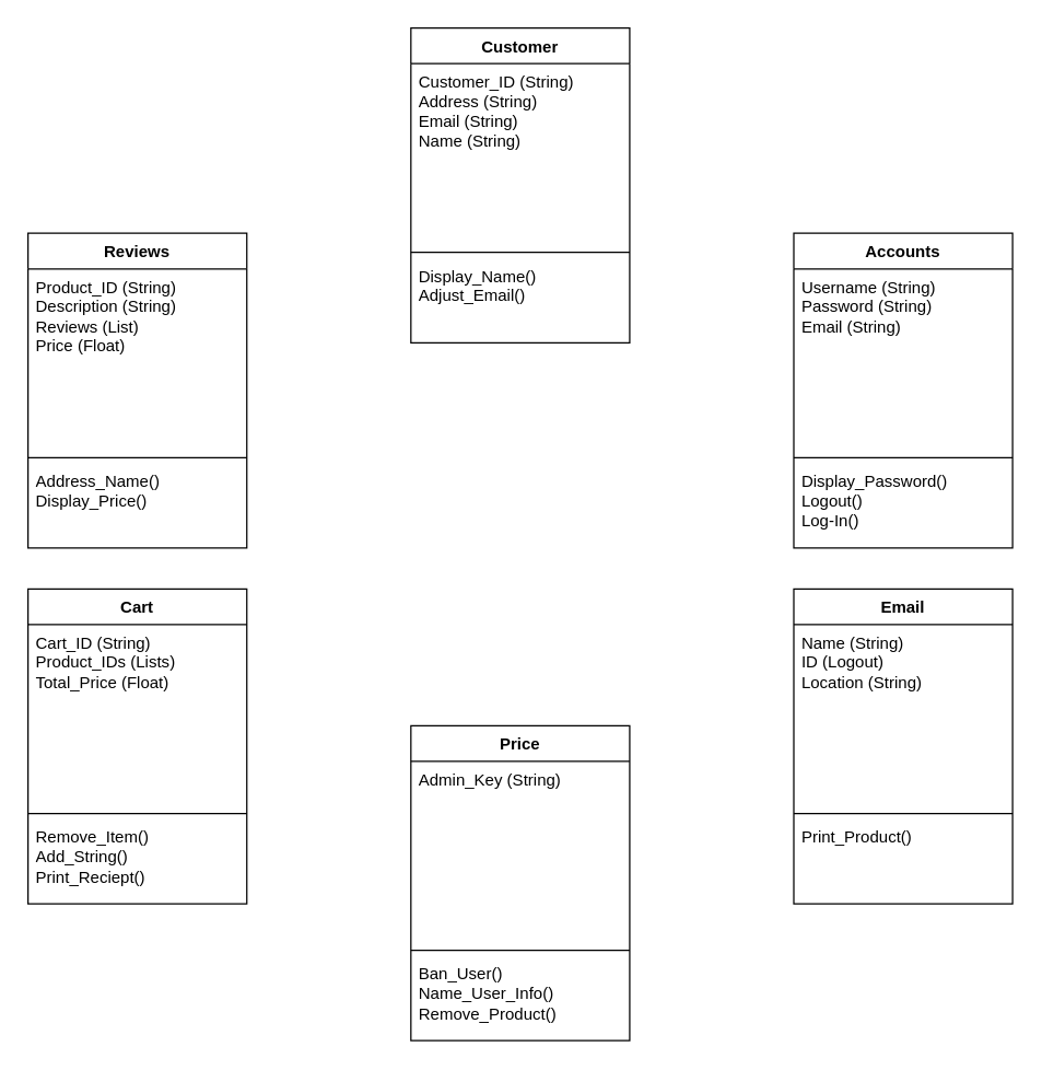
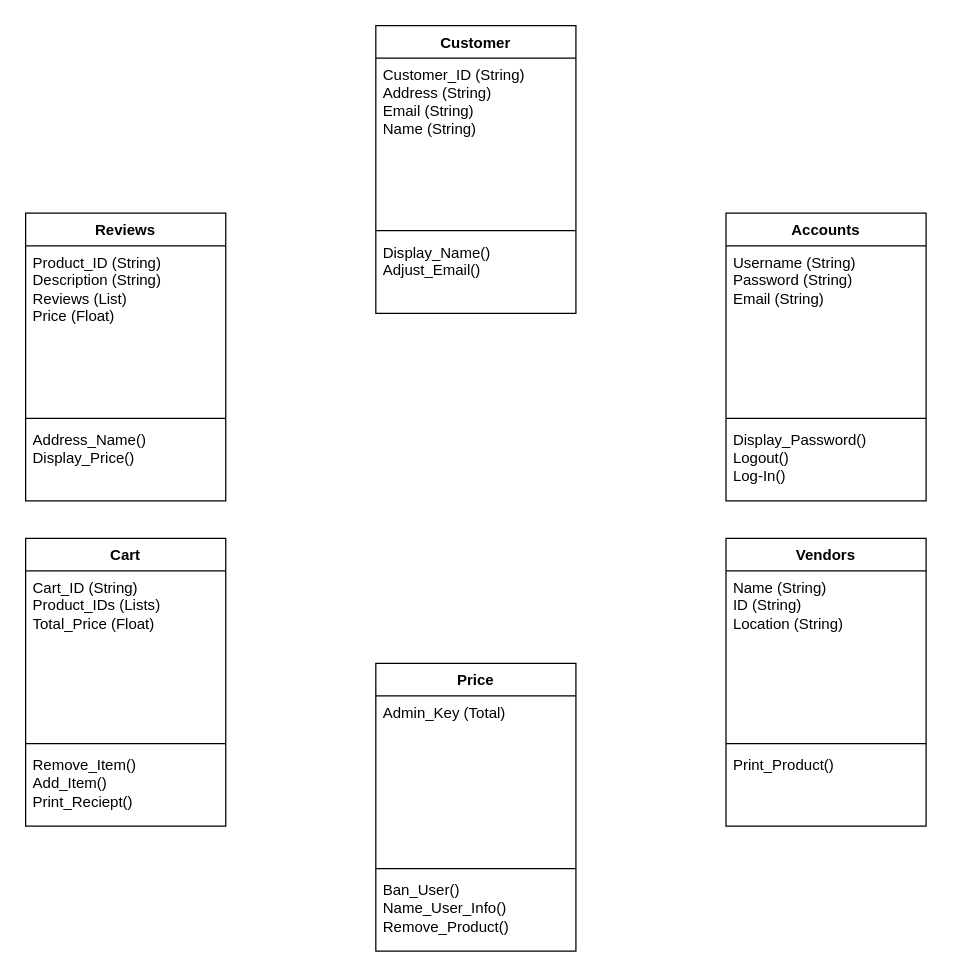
- <mxCell id="10" value="Email" style="swimlane;fontStyle=1;align=center;verticalAlign=top;childLayout=stackLayout;horizontal=1;startSize=26;horizontalStack=0;resizeParent=1;resizeParentMax=0;resizeLast=0;collapsible=1;marginBottom=0;whiteSpace=wrap;html=1;" parent="1" vertex="1"><mxGeometry x="580" y="430" width="160" height="230" as="geometry" /></mxCell>
+ <mxCell id="10" value="Vendors" style="swimlane;fontStyle=1;align=center;verticalAlign=top;childLayout=stackLayout;horizontal=1;startSize=26;horizontalStack=0;resizeParent=1;resizeParentMax=0;resizeLast=0;collapsible=1;marginBottom=0;whiteSpace=wrap;html=1;" parent="1" vertex="1"><mxGeometry x="580" y="430" width="160" height="230" as="geometry" /></mxCell>
- <mxCell id="11" value="Name (String)&lt;br&gt;ID (Logout)&lt;div&gt;Location (String)&lt;/div&gt;&lt;div&gt;&lt;br&gt;&lt;/div&gt;" style="text;strokeColor=none;fillColor=none;align=left;verticalAlign=top;spacingLeft=4;spacingRight=4;overflow=hidden;rotatable=0;points=[[0,0.5],[1,0.5]];portConstraint=eastwest;whiteSpace=wrap;html=1;" parent="10" vertex="1"><mxGeometry y="26" width="160" height="134" as="geometry" /></mxCell>
+ <mxCell id="11" value="Name (String)&lt;br&gt;ID (String)&lt;div&gt;Location (String)&lt;/div&gt;&lt;div&gt;&lt;br&gt;&lt;/div&gt;" style="text;strokeColor=none;fillColor=none;align=left;verticalAlign=top;spacingLeft=4;spacingRight=4;overflow=hidden;rotatable=0;points=[[0,0.5],[1,0.5]];portConstraint=eastwest;whiteSpace=wrap;html=1;" parent="10" vertex="1"><mxGeometry y="26" width="160" height="134" as="geometry" /></mxCell>
- <mxCell id="23" value="Admin_Key (String)" style="text;strokeColor=none;fillColor=none;align=left;verticalAlign=top;spacingLeft=4;spacingRight=4;overflow=hidden;rotatable=0;points=[[0,0.5],[1,0.5]];portConstraint=eastwest;whiteSpace=wrap;html=1;" parent="22" vertex="1"><mxGeometry y="26" width="160" height="134" as="geometry" /></mxCell>
+ <mxCell id="23" value="Admin_Key (Total)" style="text;strokeColor=none;fillColor=none;align=left;verticalAlign=top;spacingLeft=4;spacingRight=4;overflow=hidden;rotatable=0;points=[[0,0.5],[1,0.5]];portConstraint=eastwest;whiteSpace=wrap;html=1;" parent="22" vertex="1"><mxGeometry y="26" width="160" height="134" as="geometry" /></mxCell>
- <mxCell id="21" value="Remove_Item()&lt;div&gt;Add_String()&lt;/div&gt;&lt;div&gt;Print_Reciept()&lt;/div&gt;" style="text;strokeColor=none;fillColor=none;align=left;verticalAlign=top;spacingLeft=4;spacingRight=4;overflow=hidden;rotatable=0;points=[[0,0.5],[1,0.5]];portConstraint=eastwest;whiteSpace=wrap;html=1;" parent="18" vertex="1"><mxGeometry y="168" width="160" height="62" as="geometry" /></mxCell>
+ <mxCell id="21" value="Remove_Item()&lt;div&gt;Add_Item()&lt;/div&gt;&lt;div&gt;Print_Reciept()&lt;/div&gt;" style="text;strokeColor=none;fillColor=none;align=left;verticalAlign=top;spacingLeft=4;spacingRight=4;overflow=hidden;rotatable=0;points=[[0,0.5],[1,0.5]];portConstraint=eastwest;whiteSpace=wrap;html=1;" parent="18" vertex="1"><mxGeometry y="168" width="160" height="62" as="geometry" /></mxCell>
